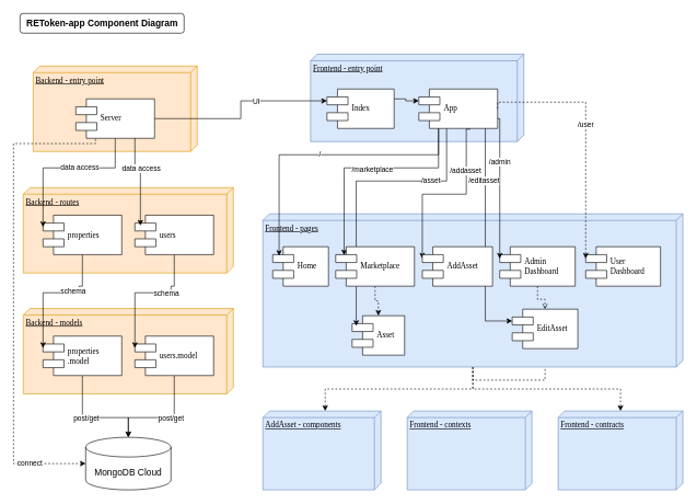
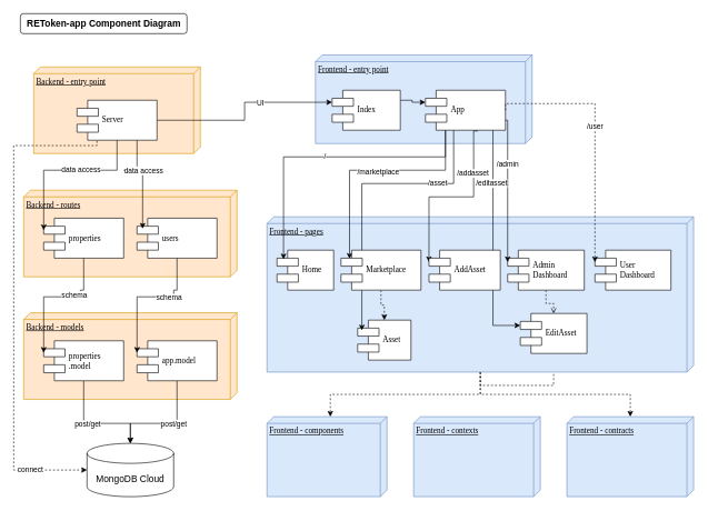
- <mxCell id="25" value="users.model" style="shape=component;align=left;spacingLeft=36;rounded=0;shadow=0;comic=0;labelBackgroundColor=none;strokeWidth=1;fontFamily=Verdana;fontSize=12;html=1;" vertex="1" parent="1"><mxGeometry x="204.99" y="511" width="120" height="60" as="geometry" /></mxCell>
+ <mxCell id="25" value="app.model" style="shape=component;align=left;spacingLeft=36;rounded=0;shadow=0;comic=0;labelBackgroundColor=none;strokeWidth=1;fontFamily=Verdana;fontSize=12;html=1;" vertex="1" parent="1"><mxGeometry x="204.99" y="511" width="120" height="60" as="geometry" /></mxCell>
- <mxCell id="59" value="AddAsset - components" style="verticalAlign=top;align=left;spacingTop=8;spacingLeft=2;spacingRight=12;shape=cube;size=10;direction=south;fontStyle=4;html=1;rounded=0;shadow=0;comic=0;labelBackgroundColor=none;strokeWidth=1;fontFamily=Verdana;fontSize=12;fillColor=#dae8fc;strokeColor=#6c8ebf;" vertex="1" parent="1"><mxGeometry x="400" y="625" width="180" height="120" as="geometry" /></mxCell>
+ <mxCell id="59" value="Frontend - components" style="verticalAlign=top;align=left;spacingTop=8;spacingLeft=2;spacingRight=12;shape=cube;size=10;direction=south;fontStyle=4;html=1;rounded=0;shadow=0;comic=0;labelBackgroundColor=none;strokeWidth=1;fontFamily=Verdana;fontSize=12;fillColor=#dae8fc;strokeColor=#6c8ebf;" vertex="1" parent="1"><mxGeometry x="400" y="625" width="180" height="120" as="geometry" /></mxCell>
